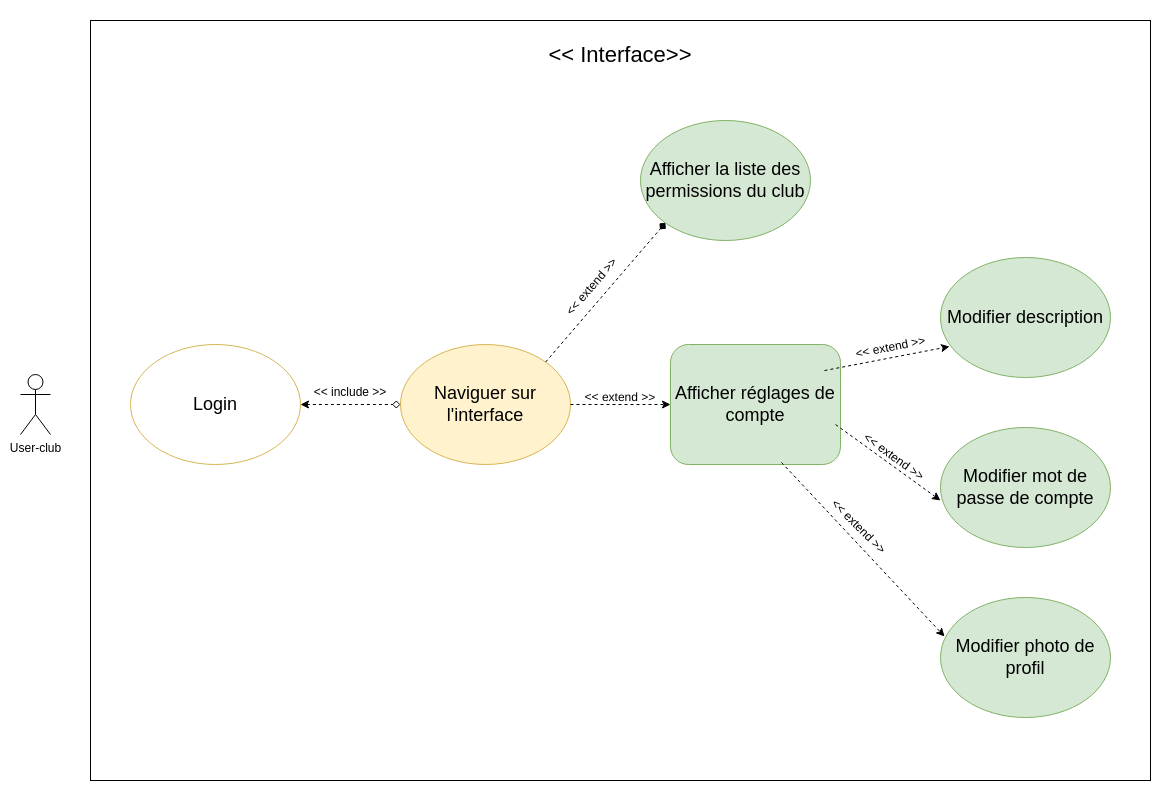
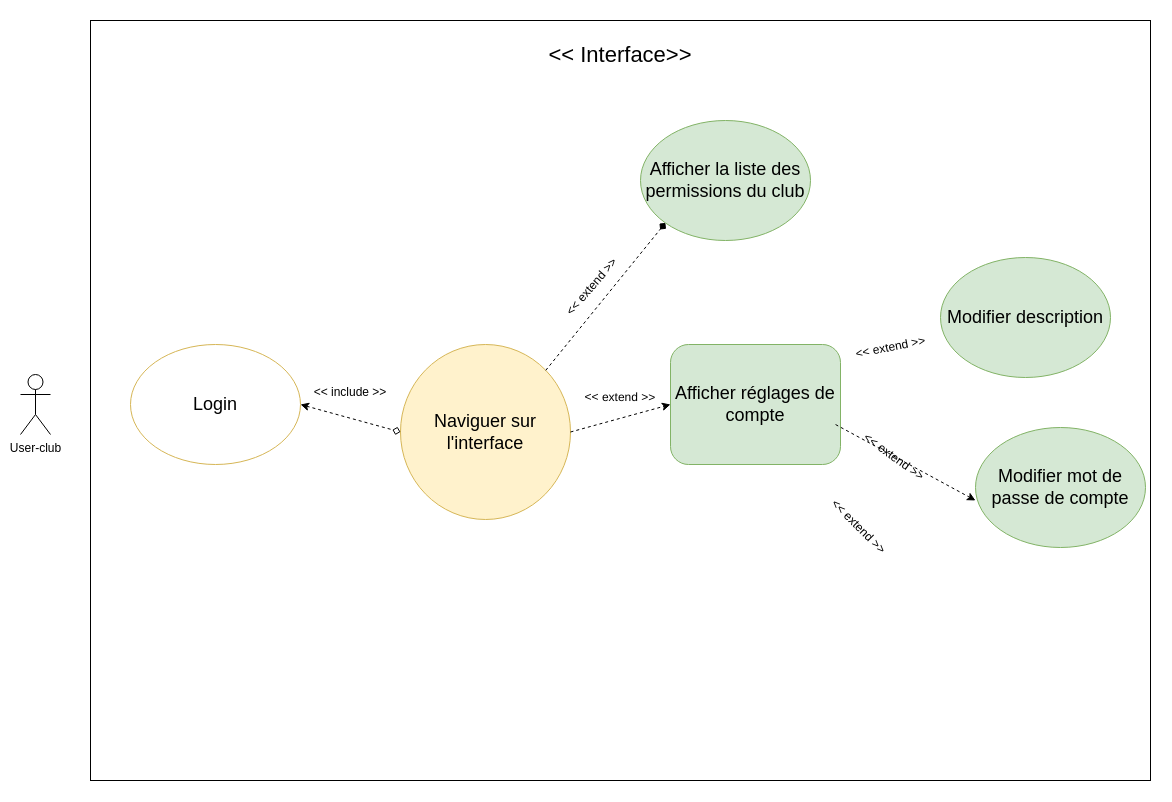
- <mxCell id="9" value="" style="endArrow=classic;dashed=1;html=1;rounded=0;fontSize=18;exitX=0.906;exitY=0.217;exitDx=0;exitDy=0;exitPerimeter=0;entryX=0.053;entryY=0.742;entryDx=0;entryDy=0;entryPerimeter=0;endFill=1;" parent="1" source="7" target="6" edge="1"><mxGeometry width="50" height="50" relative="1" as="geometry"><mxPoint x="340" y="470" as="sourcePoint" /><mxPoint x="390" y="420" as="targetPoint" /></mxGeometry></mxCell>
- <mxCell id="15" value="&lt;font style=&quot;font-size: 18px;&quot;&gt;Naviguer sur l'interface&lt;/font&gt;" style="ellipse;whiteSpace=wrap;html=1;fillColor=#fff2cc;strokeColor=#d6b656;" parent="1" vertex="1"><mxGeometry x="400" y="344" width="170" height="120" as="geometry" /></mxCell>
+ <mxCell id="15" value="&lt;font style=&quot;font-size: 18px;&quot;&gt;Naviguer sur l'interface&lt;/font&gt;" style="ellipse;whiteSpace=wrap;html=1;fillColor=#fff2cc;strokeColor=#d6b656;" parent="1" vertex="1"><mxGeometry x="400" y="344" width="170" height="175" as="geometry" /></mxCell>
- <mxCell id="4" value="&lt;font style=&quot;font-size: 18px;&quot;&gt;Modifier mot de passe de compte&lt;/font&gt;" style="ellipse;whiteSpace=wrap;html=1;fillColor=#d5e8d4;strokeColor=#82b366;" parent="1" vertex="1"><mxGeometry x="940" y="427" width="170" height="120" as="geometry" /></mxCell>
+ <mxCell id="4" value="&lt;font style=&quot;font-size: 18px;&quot;&gt;Modifier mot de passe de compte&lt;/font&gt;" style="ellipse;whiteSpace=wrap;html=1;fillColor=#d5e8d4;strokeColor=#82b366;" parent="1" vertex="1"><mxGeometry x="975" y="427" width="170" height="120" as="geometry" /></mxCell>
- <mxCell id="11" value="" style="endArrow=classic;dashed=1;html=1;rounded=0;fontSize=18;exitX=0.653;exitY=0.983;exitDx=0;exitDy=0;exitPerimeter=0;entryX=0.024;entryY=0.325;entryDx=0;entryDy=0;entryPerimeter=0;endFill=1;" parent="1" source="7" target="5" edge="1"><mxGeometry width="50" height="50" relative="1" as="geometry"><mxPoint x="340" y="470" as="sourcePoint" /><mxPoint x="390" y="420" as="targetPoint" /></mxGeometry></mxCell>
- <mxCell id="5" value="&lt;font style=&quot;font-size: 18px;&quot;&gt;Modifier photo de profil&lt;/font&gt;" style="ellipse;whiteSpace=wrap;html=1;fillColor=#d5e8d4;strokeColor=#82b366;" parent="1" vertex="1"><mxGeometry x="940" y="597" width="170" height="120" as="geometry" /></mxCell>
